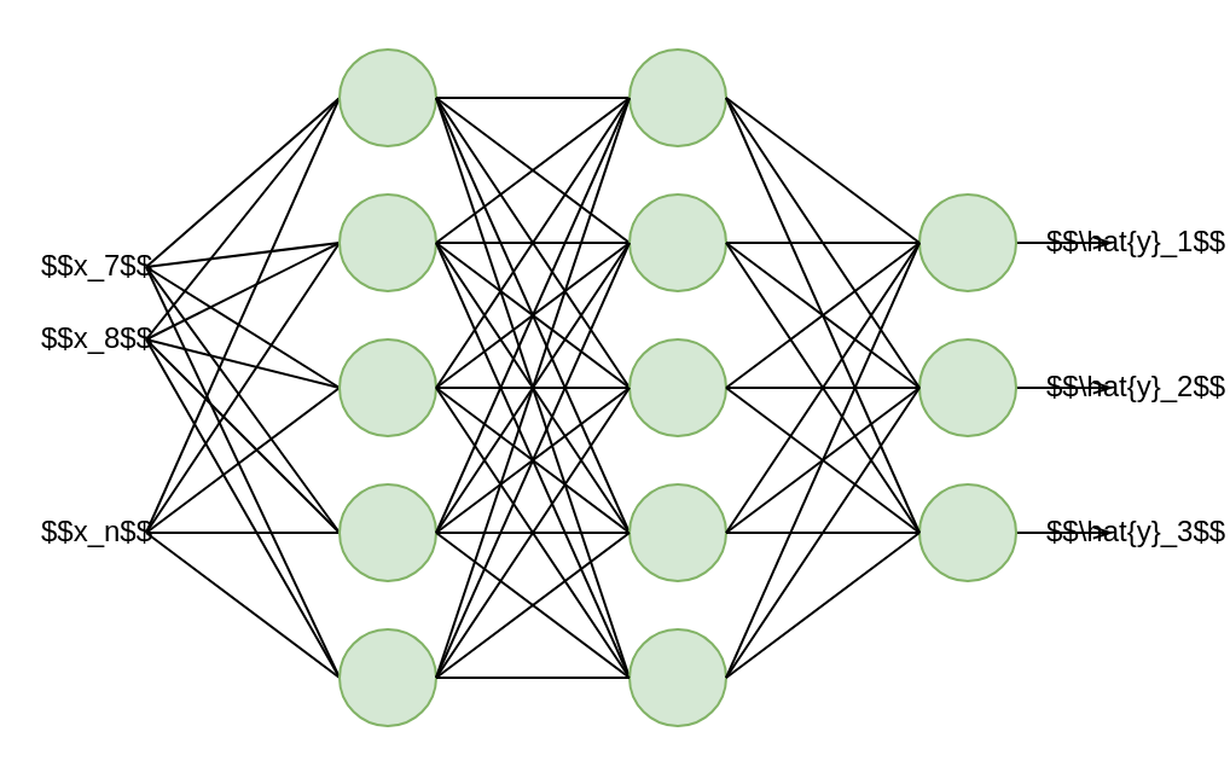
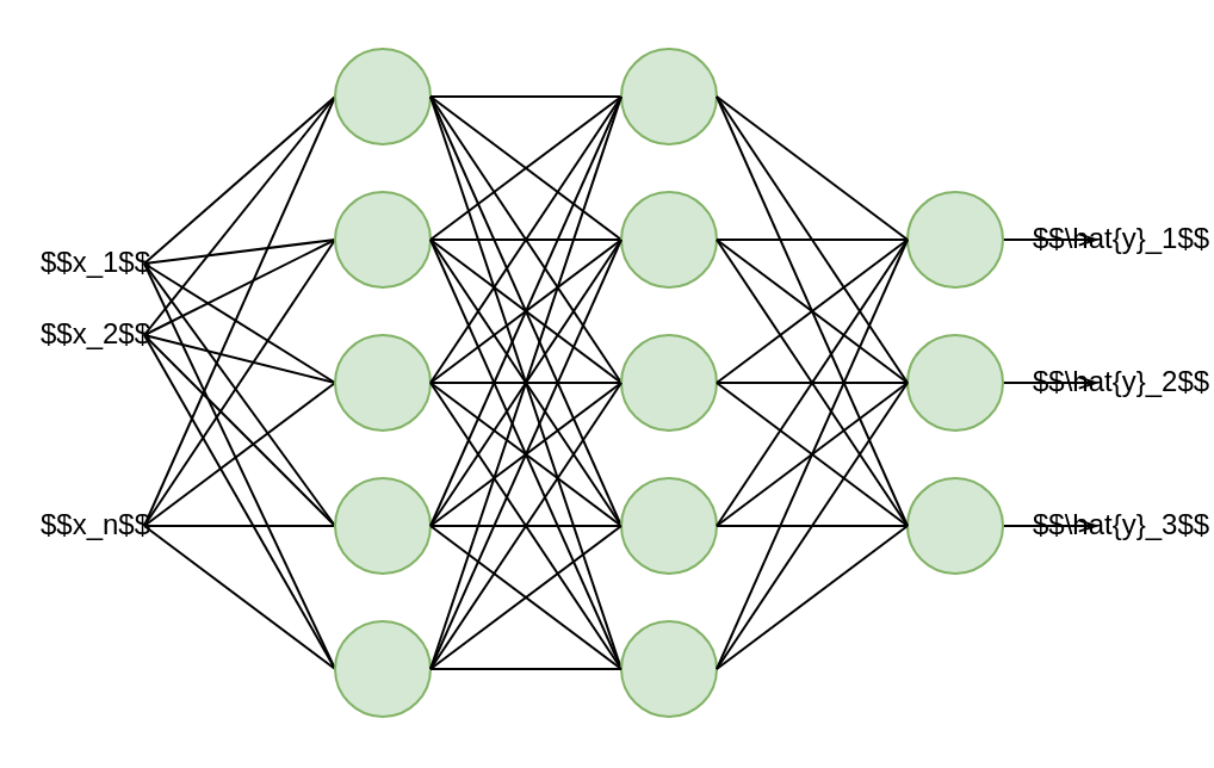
- <mxCell id="6" value="$$x_7$$" style="text;html=1;align=center;verticalAlign=middle;whiteSpace=wrap;rounded=0;container=0;" vertex="1" parent="5"><mxGeometry width="40" height="40" as="geometry" /></mxCell>
+ <mxCell id="6" value="$$x_1$$" style="text;html=1;align=center;verticalAlign=middle;whiteSpace=wrap;rounded=0;container=0;" vertex="1" parent="5"><mxGeometry width="40" height="40" as="geometry" /></mxCell>
- <mxCell id="7" value="$$x_8$$" style="text;html=1;align=center;verticalAlign=middle;whiteSpace=wrap;rounded=0;container=0;" vertex="1" parent="5"><mxGeometry y="30" width="40" height="40" as="geometry" /></mxCell>
+ <mxCell id="7" value="$$x_2$$" style="text;html=1;align=center;verticalAlign=middle;whiteSpace=wrap;rounded=0;container=0;" vertex="1" parent="5"><mxGeometry y="30" width="40" height="40" as="geometry" /></mxCell>
